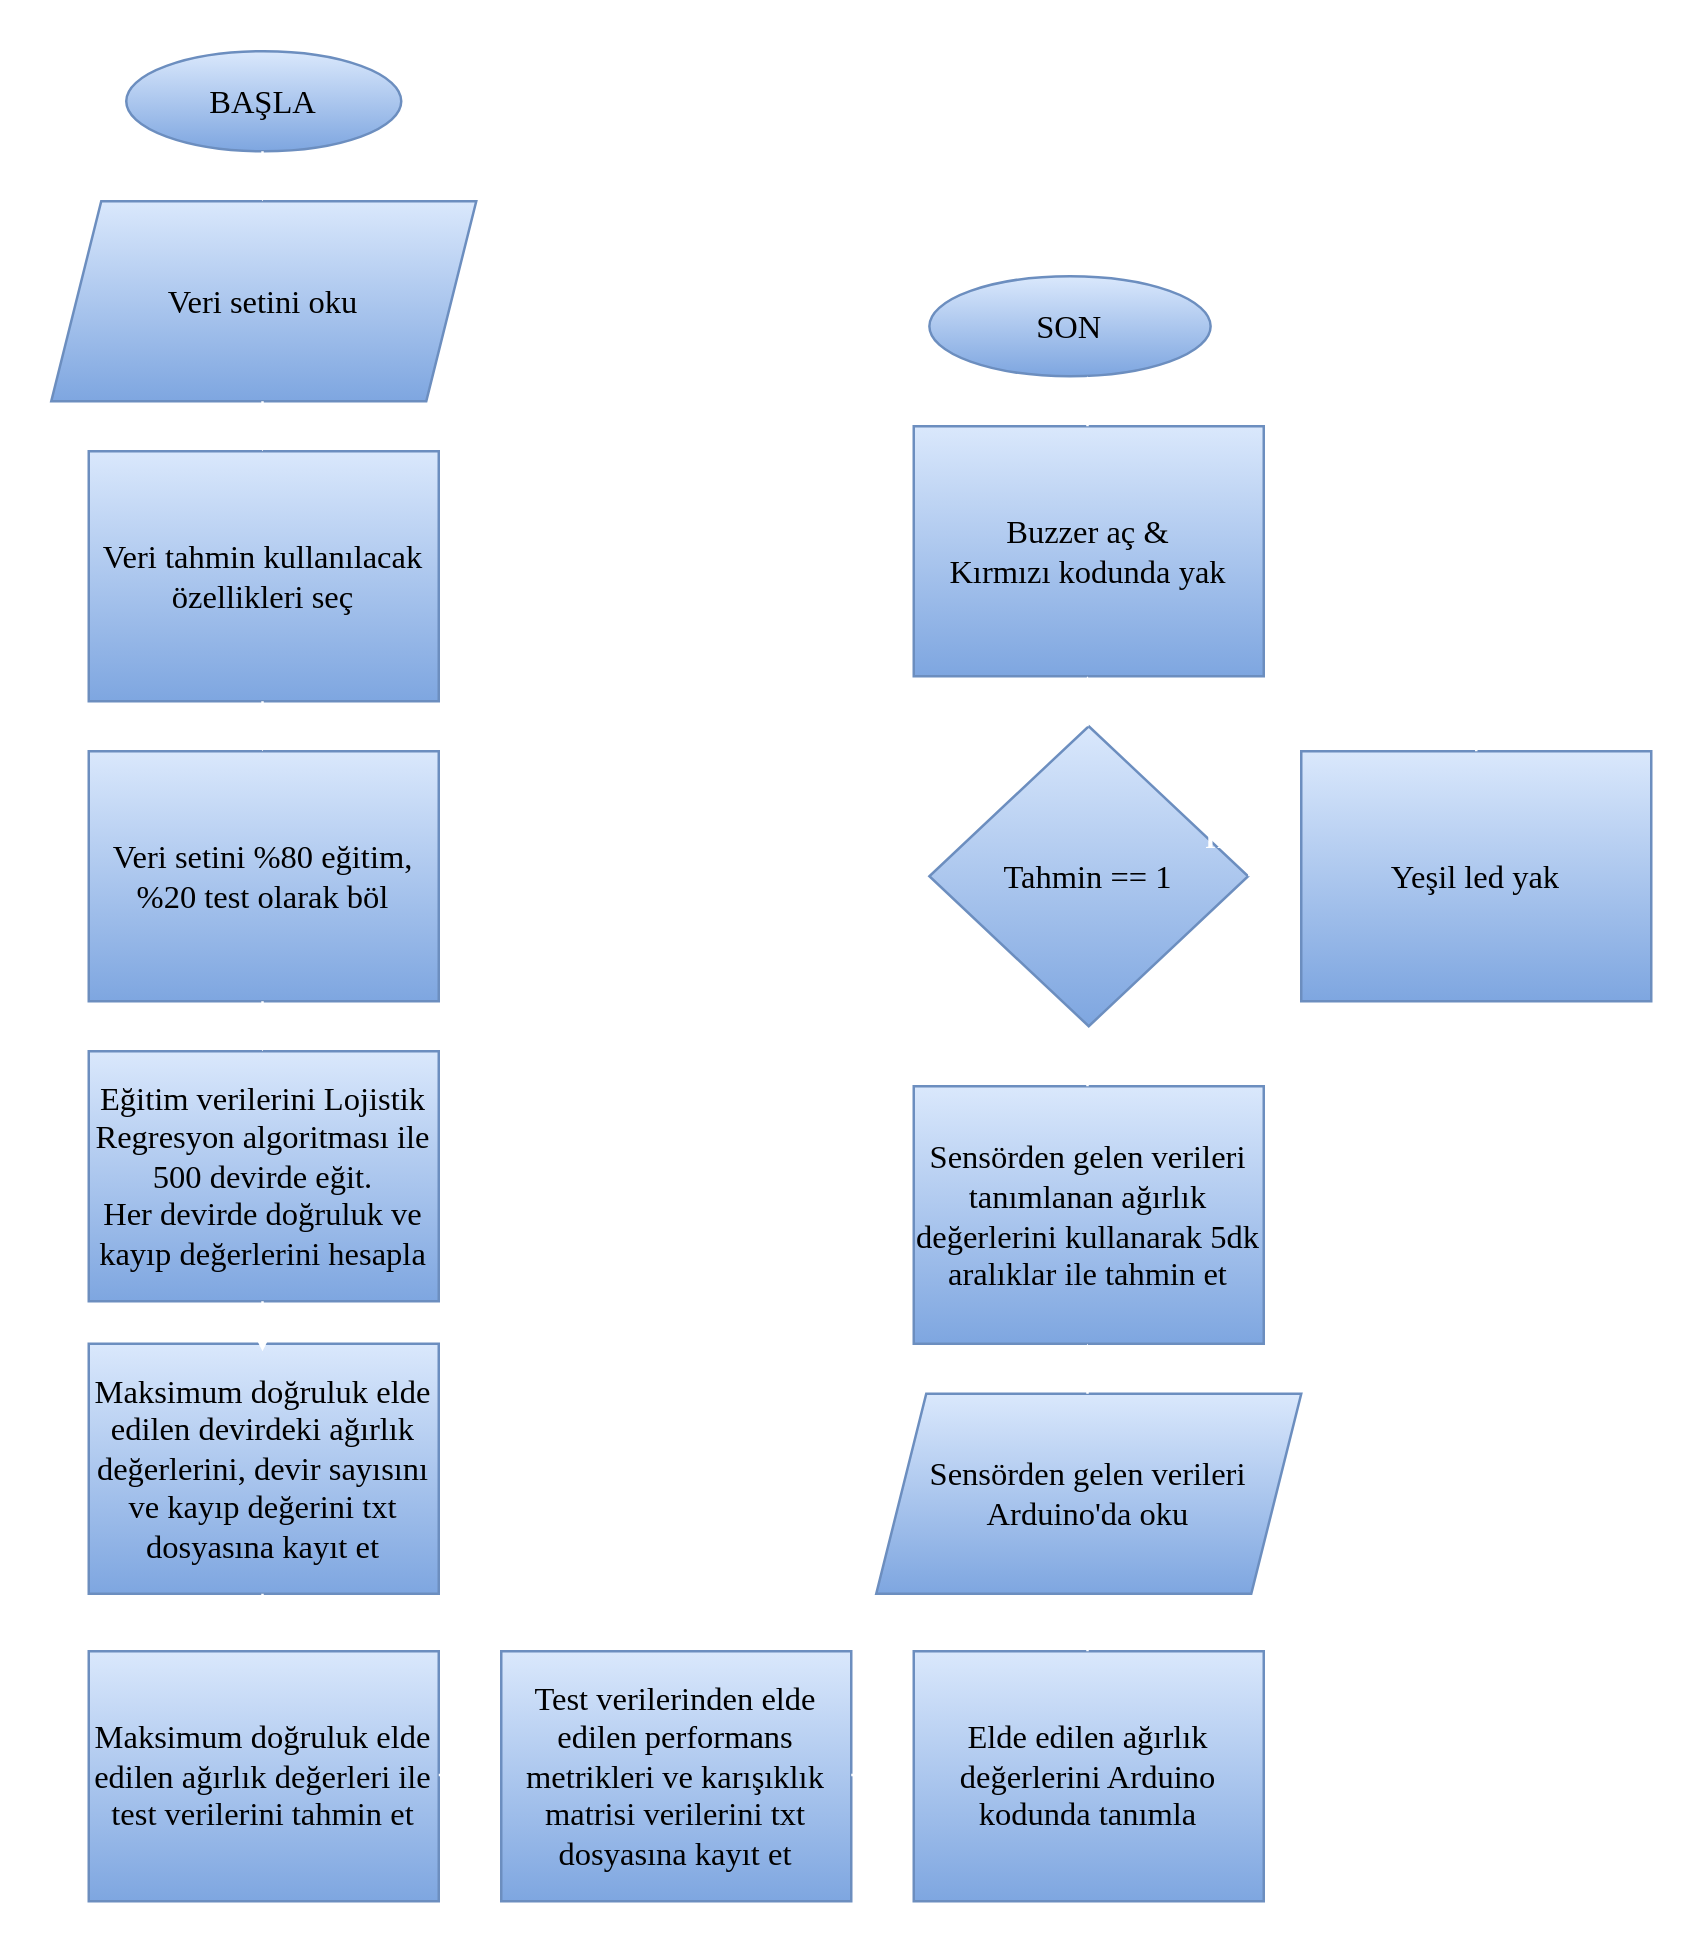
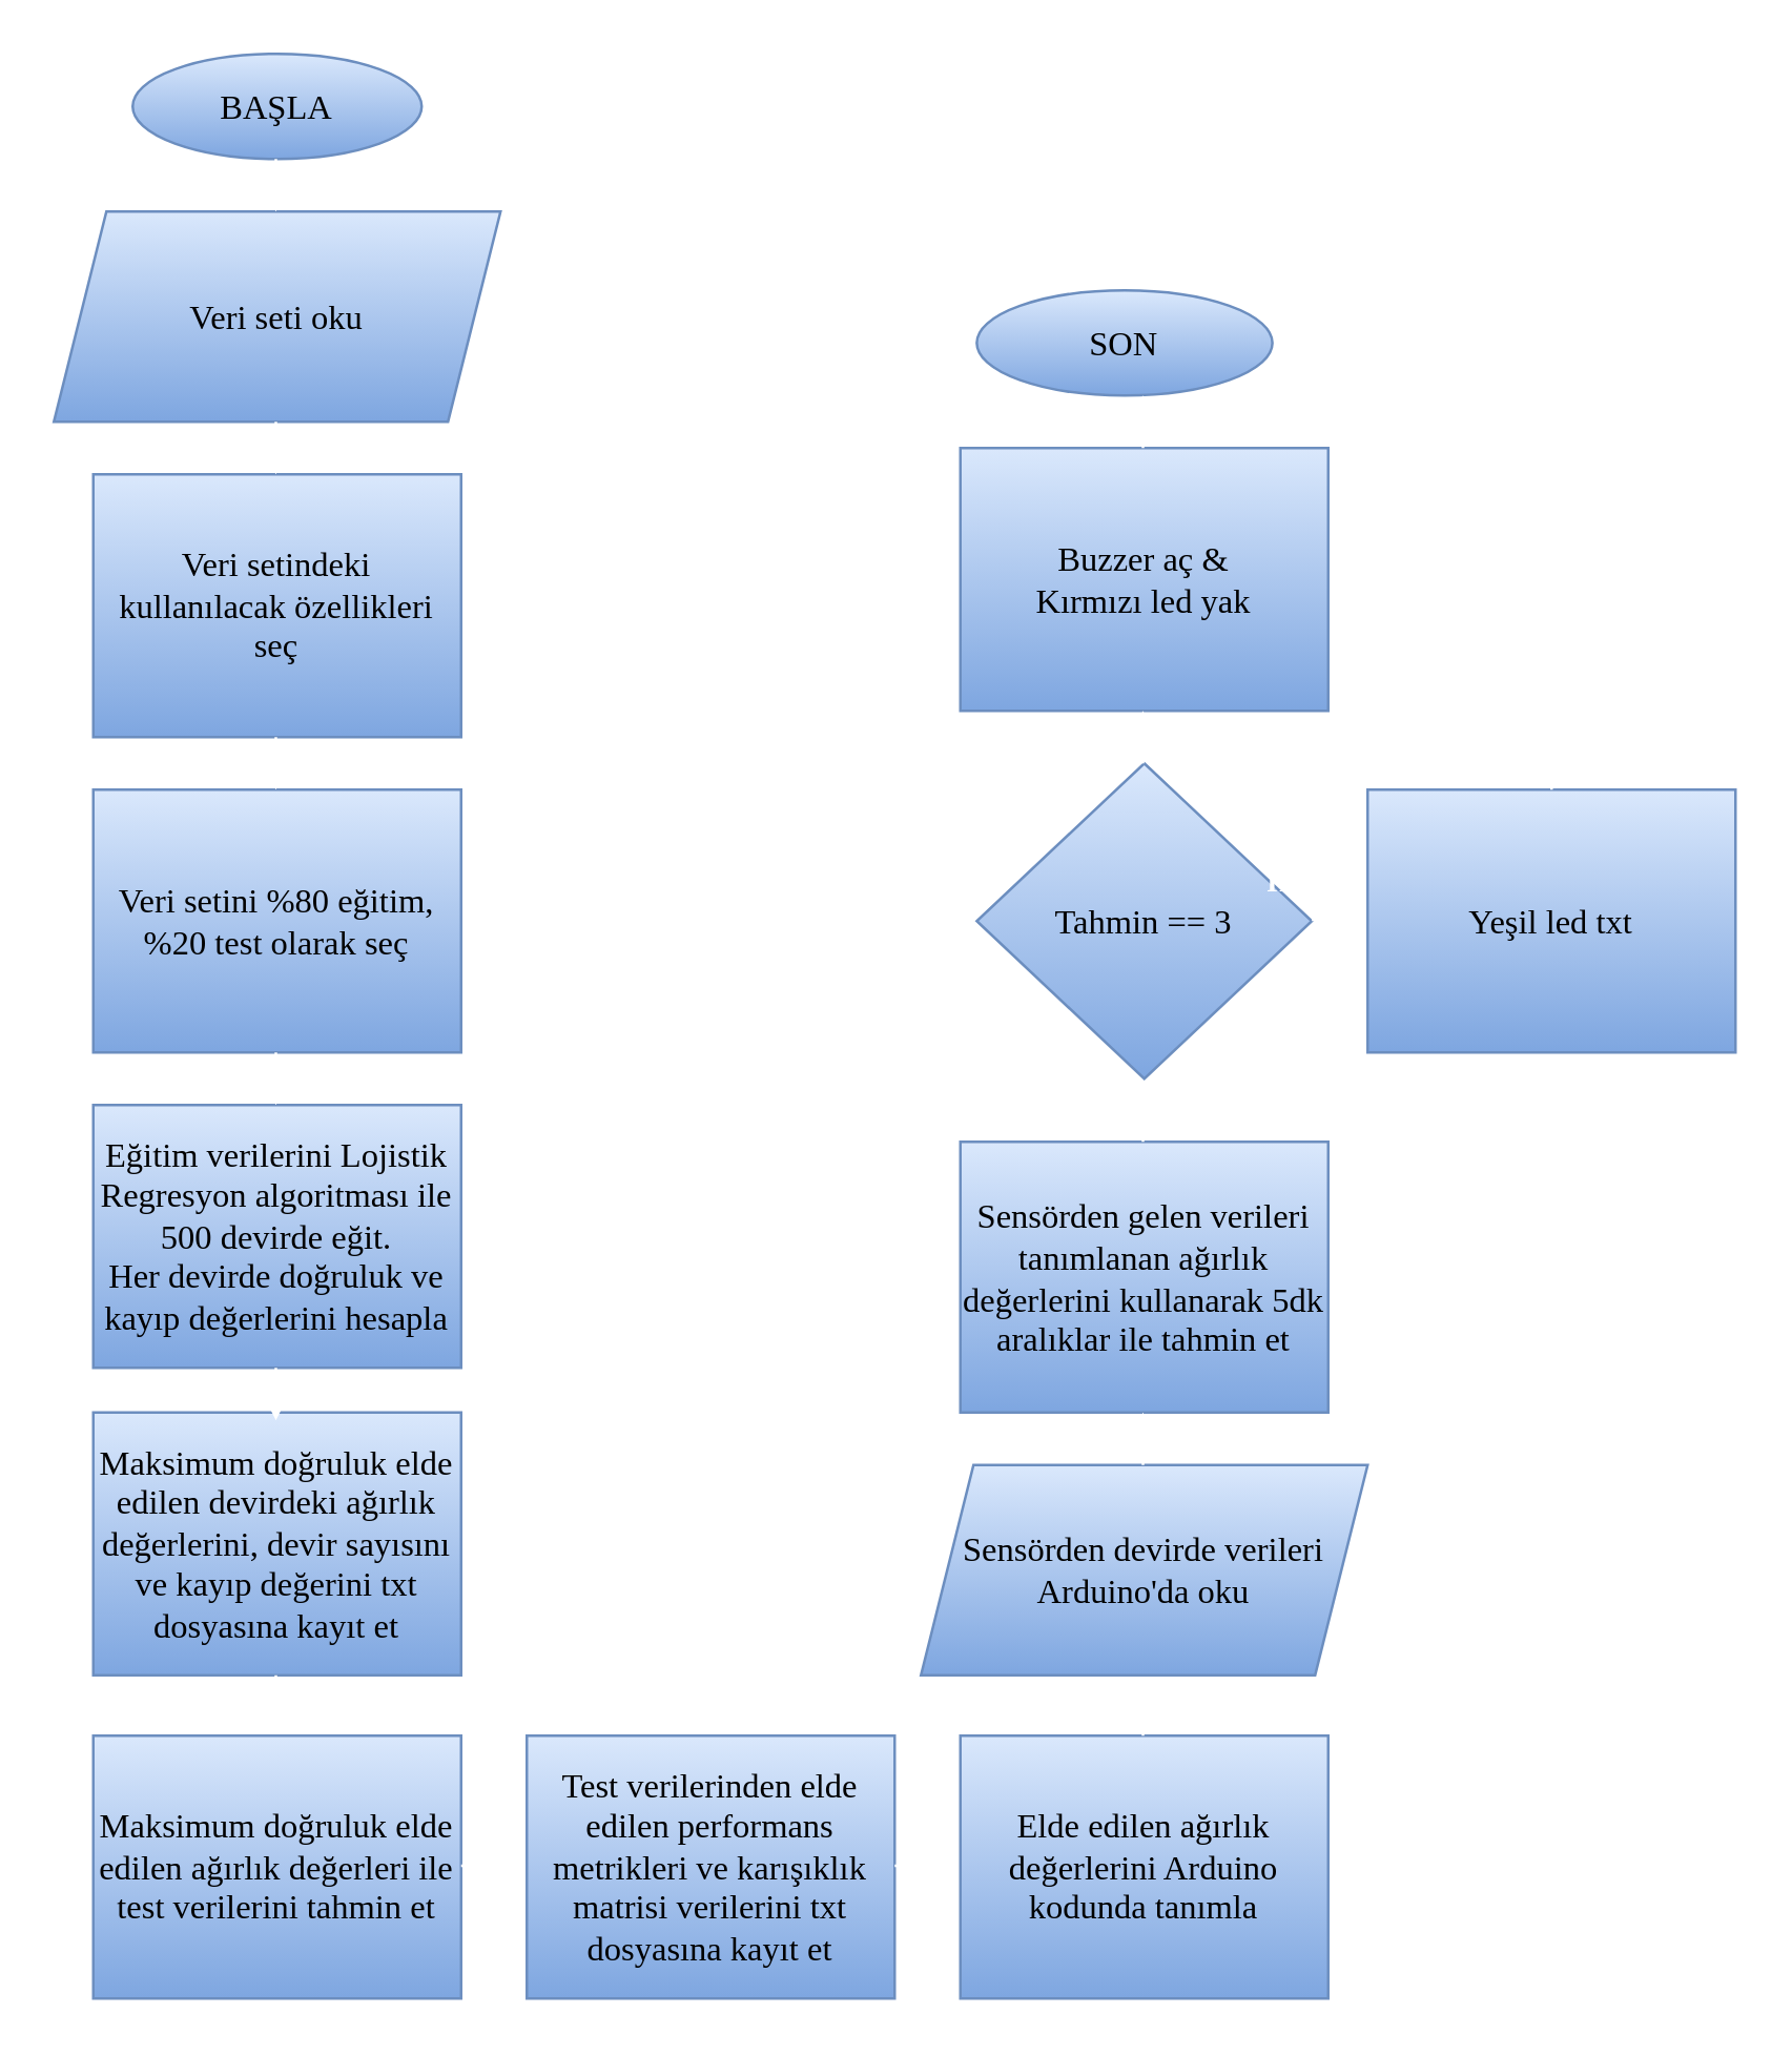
- <mxCell id="3" value="Veri setini oku" style="shape=parallelogram;perimeter=parallelogramPerimeter;whiteSpace=wrap;html=1;fixedSize=1;fillColor=#dae8fc;strokeColor=#6c8ebf;gradientColor=#7ea6e0;fontFamily=Times New Roman;fontSize=13;" parent="1" vertex="1"><mxGeometry x="20" y="80" width="170" height="80" as="geometry" /></mxCell>
+ <mxCell id="3" value="Veri seti oku" style="shape=parallelogram;perimeter=parallelogramPerimeter;whiteSpace=wrap;html=1;fixedSize=1;fillColor=#dae8fc;strokeColor=#6c8ebf;gradientColor=#7ea6e0;fontFamily=Times New Roman;fontSize=13;" parent="1" vertex="1"><mxGeometry x="20" y="80" width="170" height="80" as="geometry" /></mxCell>
- <mxCell id="14" value="Buzzer aç &amp;amp;&lt;div style=&quot;font-size: 13px;&quot;&gt;Kırmızı kodunda yak&lt;/div&gt;" style="rounded=0;whiteSpace=wrap;html=1;fillColor=#dae8fc;strokeColor=#6c8ebf;gradientColor=#7ea6e0;fontFamily=Times New Roman;fontSize=13;" parent="1" vertex="1"><mxGeometry x="365" y="170" width="140" height="100" as="geometry" /></mxCell>
+ <mxCell id="14" value="Buzzer aç &amp;amp;&lt;div style=&quot;font-size: 13px;&quot;&gt;Kırmızı led yak&lt;/div&gt;" style="rounded=0;whiteSpace=wrap;html=1;fillColor=#dae8fc;strokeColor=#6c8ebf;gradientColor=#7ea6e0;fontFamily=Times New Roman;fontSize=13;" parent="1" vertex="1"><mxGeometry x="365" y="170" width="140" height="100" as="geometry" /></mxCell>
- <mxCell id="4" value="Veri tahmin kullanılacak özellikleri seç" style="rounded=0;whiteSpace=wrap;html=1;fillColor=#dae8fc;strokeColor=#6c8ebf;gradientColor=#7ea6e0;fontFamily=Times New Roman;fontSize=13;" parent="1" vertex="1"><mxGeometry x="35" y="180" width="140" height="100" as="geometry" /></mxCell>
+ <mxCell id="4" value="Veri setindeki kullanılacak özellikleri seç" style="rounded=0;whiteSpace=wrap;html=1;fillColor=#dae8fc;strokeColor=#6c8ebf;gradientColor=#7ea6e0;fontFamily=Times New Roman;fontSize=13;" parent="1" vertex="1"><mxGeometry x="35" y="180" width="140" height="100" as="geometry" /></mxCell>
- <mxCell id="5" value="Veri setini %80 eğitim, %20 test olarak böl" style="rounded=0;whiteSpace=wrap;html=1;fillColor=#dae8fc;strokeColor=#6c8ebf;gradientColor=#7ea6e0;fontFamily=Times New Roman;fontSize=13;" parent="1" vertex="1"><mxGeometry x="35" y="300" width="140" height="100" as="geometry" /></mxCell>
+ <mxCell id="5" value="Veri setini %80 eğitim, %20 test olarak seç" style="rounded=0;whiteSpace=wrap;html=1;fillColor=#dae8fc;strokeColor=#6c8ebf;gradientColor=#7ea6e0;fontFamily=Times New Roman;fontSize=13;" parent="1" vertex="1"><mxGeometry x="35" y="300" width="140" height="100" as="geometry" /></mxCell>
- <mxCell id="13" value="Tahmin == 1" style="rhombus;whiteSpace=wrap;html=1;fillColor=#dae8fc;strokeColor=#6c8ebf;gradientColor=#7ea6e0;fontFamily=Times New Roman;fontSize=13;" parent="1" vertex="1"><mxGeometry x="371.25" y="290" width="127.5" height="120" as="geometry" /></mxCell>
+ <mxCell id="13" value="Tahmin == 3" style="rhombus;whiteSpace=wrap;html=1;fillColor=#dae8fc;strokeColor=#6c8ebf;gradientColor=#7ea6e0;fontFamily=Times New Roman;fontSize=13;" parent="1" vertex="1"><mxGeometry x="371.25" y="290" width="127.5" height="120" as="geometry" /></mxCell>
- <mxCell id="15" value="Yeşil led yak" style="rounded=0;whiteSpace=wrap;html=1;fillColor=#dae8fc;strokeColor=#6c8ebf;gradientColor=#7ea6e0;fontFamily=Times New Roman;fontSize=13;" parent="1" vertex="1"><mxGeometry x="520" y="300" width="140" height="100" as="geometry" /></mxCell>
+ <mxCell id="15" value="Yeşil led txt" style="rounded=0;whiteSpace=wrap;html=1;fillColor=#dae8fc;strokeColor=#6c8ebf;gradientColor=#7ea6e0;fontFamily=Times New Roman;fontSize=13;" parent="1" vertex="1"><mxGeometry x="520" y="300" width="140" height="100" as="geometry" /></mxCell>
- <mxCell id="11" value="Sensörden gelen verileri Arduino'da oku" style="shape=parallelogram;perimeter=parallelogramPerimeter;whiteSpace=wrap;html=1;fixedSize=1;fillColor=#dae8fc;strokeColor=#6c8ebf;gradientColor=#7ea6e0;fontFamily=Times New Roman;fontSize=13;" parent="1" vertex="1"><mxGeometry x="350" y="557" width="170" height="80" as="geometry" /></mxCell>
+ <mxCell id="11" value="Sensörden devirde verileri Arduino'da oku" style="shape=parallelogram;perimeter=parallelogramPerimeter;whiteSpace=wrap;html=1;fixedSize=1;fillColor=#dae8fc;strokeColor=#6c8ebf;gradientColor=#7ea6e0;fontFamily=Times New Roman;fontSize=13;" parent="1" vertex="1"><mxGeometry x="350" y="557" width="170" height="80" as="geometry" /></mxCell>
